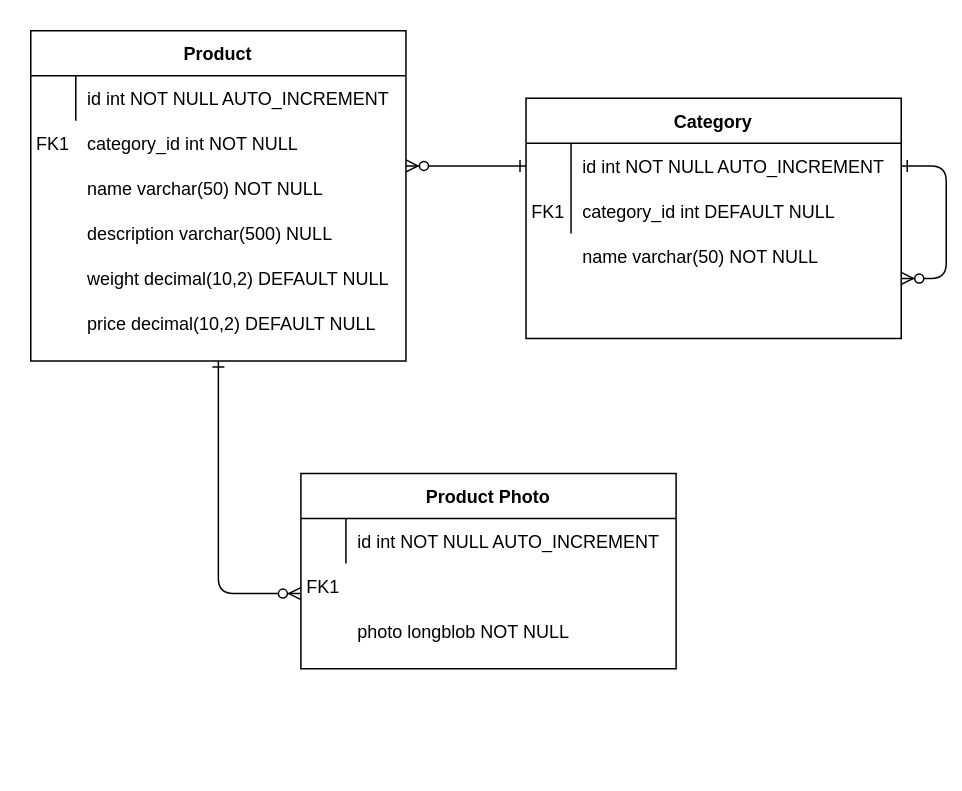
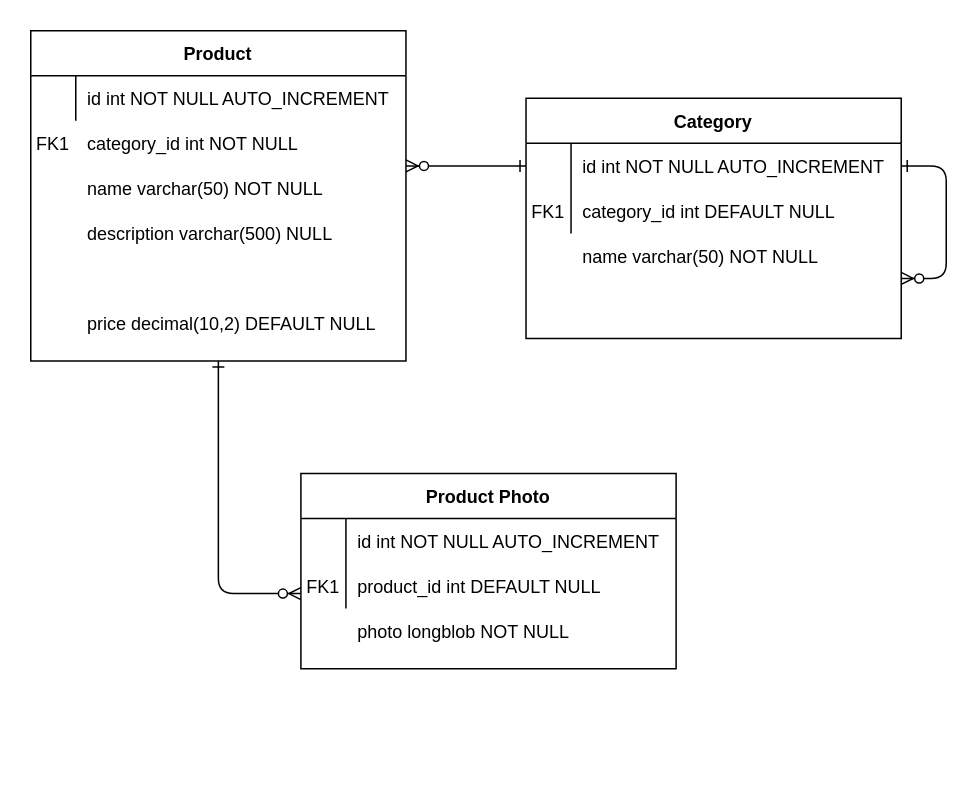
- <mxCell id="11" value="weight decimal(10,2) DEFAULT NULL" style="shape=partialRectangle;overflow=hidden;connectable=0;fillColor=none;top=0;left=0;bottom=0;right=0;align=left;spacingLeft=6;" vertex="1" parent="3"><mxGeometry x="30" y="150" width="220" height="30" as="geometry" /></mxCell>
+ <mxCell id="35" value="product_id int DEFAULT NULL" style="shape=partialRectangle;overflow=hidden;connectable=0;fillColor=none;top=0;left=0;bottom=0;right=0;align=left;spacingLeft=6;" vertex="1" parent="33"><mxGeometry x="30" width="220" height="30" as="geometry" /></mxCell>
